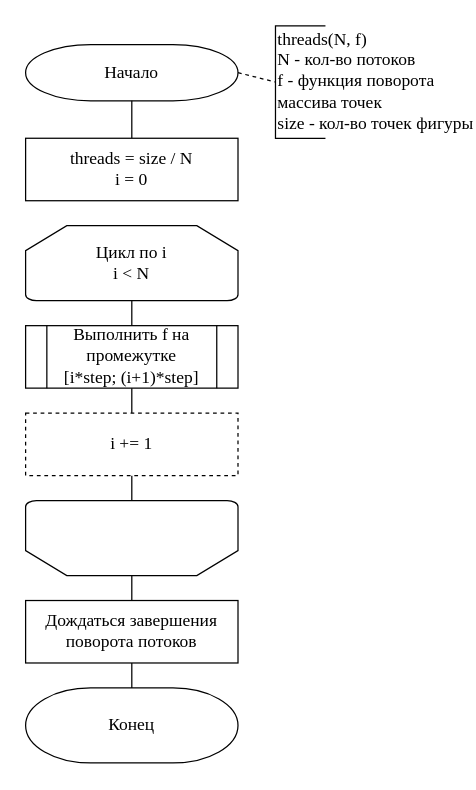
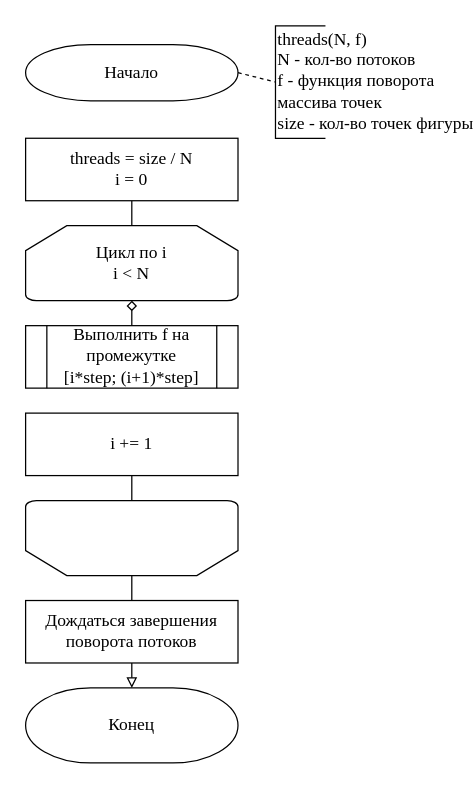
- <mxCell id="6" style="edgeStyle=orthogonalEdgeStyle;rounded=0;orthogonalLoop=1;jettySize=auto;html=1;exitX=0.5;exitY=0;exitDx=0;exitDy=0;entryX=0.5;entryY=1;entryDx=0;entryDy=0;entryPerimeter=0;fontFamily=Times New Roman;fontSize=14;endArrow=none;endFill=0;" edge="1" parent="1" source="8" target="2"><mxGeometry relative="1" as="geometry" /></mxCell>
+ <mxCell id="7" style="edgeStyle=orthogonalEdgeStyle;rounded=0;orthogonalLoop=1;jettySize=auto;html=1;exitX=0.5;exitY=1;exitDx=0;exitDy=0;entryX=0.5;entryY=0;entryDx=0;entryDy=0;entryPerimeter=0;endArrow=none;endFill=0;fontFamily=Times New Roman;fontSize=14;" edge="1" parent="1" source="8" target="9"><mxGeometry relative="1" as="geometry" /></mxCell>
- <mxCell id="10" style="edgeStyle=orthogonalEdgeStyle;rounded=0;orthogonalLoop=1;jettySize=auto;html=1;exitX=0.5;exitY=0;exitDx=0;exitDy=0;entryX=0.5;entryY=1;entryDx=0;entryDy=0;entryPerimeter=0;endArrow=none;endFill=0;fontFamily=Times New Roman;fontSize=14;" edge="1" parent="1" source="11" target="9"><mxGeometry relative="1" as="geometry" /></mxCell>
+ <mxCell id="10" style="edgeStyle=orthogonalEdgeStyle;rounded=0;orthogonalLoop=1;jettySize=auto;html=1;exitX=0.5;exitY=0;exitDx=0;exitDy=0;entryX=0.5;entryY=1;entryDx=0;entryDy=0;entryPerimeter=0;endArrow=diamond;endFill=0;fontFamily=Times New Roman;fontSize=14;" edge="1" parent="1" source="11" target="9"><mxGeometry relative="1" as="geometry" /></mxCell>
- <mxCell id="12" style="edgeStyle=orthogonalEdgeStyle;rounded=0;orthogonalLoop=1;jettySize=auto;html=1;exitX=0.5;exitY=0;exitDx=0;exitDy=0;endArrow=none;endFill=0;fontFamily=Times New Roman;fontSize=14;" edge="1" parent="1" source="14" target="11"><mxGeometry relative="1" as="geometry" /></mxCell>
- <mxCell id="14" value="i += 1" style="rounded=0;whiteSpace=wrap;html=1;strokeWidth=1;fontFamily=Times New Roman;fontSize=14;dashed=1;" vertex="1" parent="1"><mxGeometry x="20" y="330" width="170" height="50" as="geometry" /></mxCell>
+ <mxCell id="14" value="i += 1" style="rounded=0;whiteSpace=wrap;html=1;strokeWidth=1;fontFamily=Times New Roman;fontSize=14;" vertex="1" parent="1"><mxGeometry x="20" y="330" width="170" height="50" as="geometry" /></mxCell>
- <mxCell id="17" style="edgeStyle=orthogonalEdgeStyle;rounded=0;orthogonalLoop=1;jettySize=auto;html=1;exitX=0.5;exitY=1;exitDx=0;exitDy=0;entryX=0.5;entryY=0;entryDx=0;entryDy=0;entryPerimeter=0;endArrow=none;endFill=0;fontFamily=Times New Roman;fontSize=14;" edge="1" parent="1" source="18" target="3"><mxGeometry relative="1" as="geometry" /></mxCell>
+ <mxCell id="17" style="edgeStyle=orthogonalEdgeStyle;rounded=0;orthogonalLoop=1;jettySize=auto;html=1;exitX=0.5;exitY=1;exitDx=0;exitDy=0;entryX=0.5;entryY=0;entryDx=0;entryDy=0;entryPerimeter=0;endArrow=block;endFill=0;fontFamily=Times New Roman;fontSize=14;" edge="1" parent="1" source="18" target="3"><mxGeometry relative="1" as="geometry" /></mxCell>
